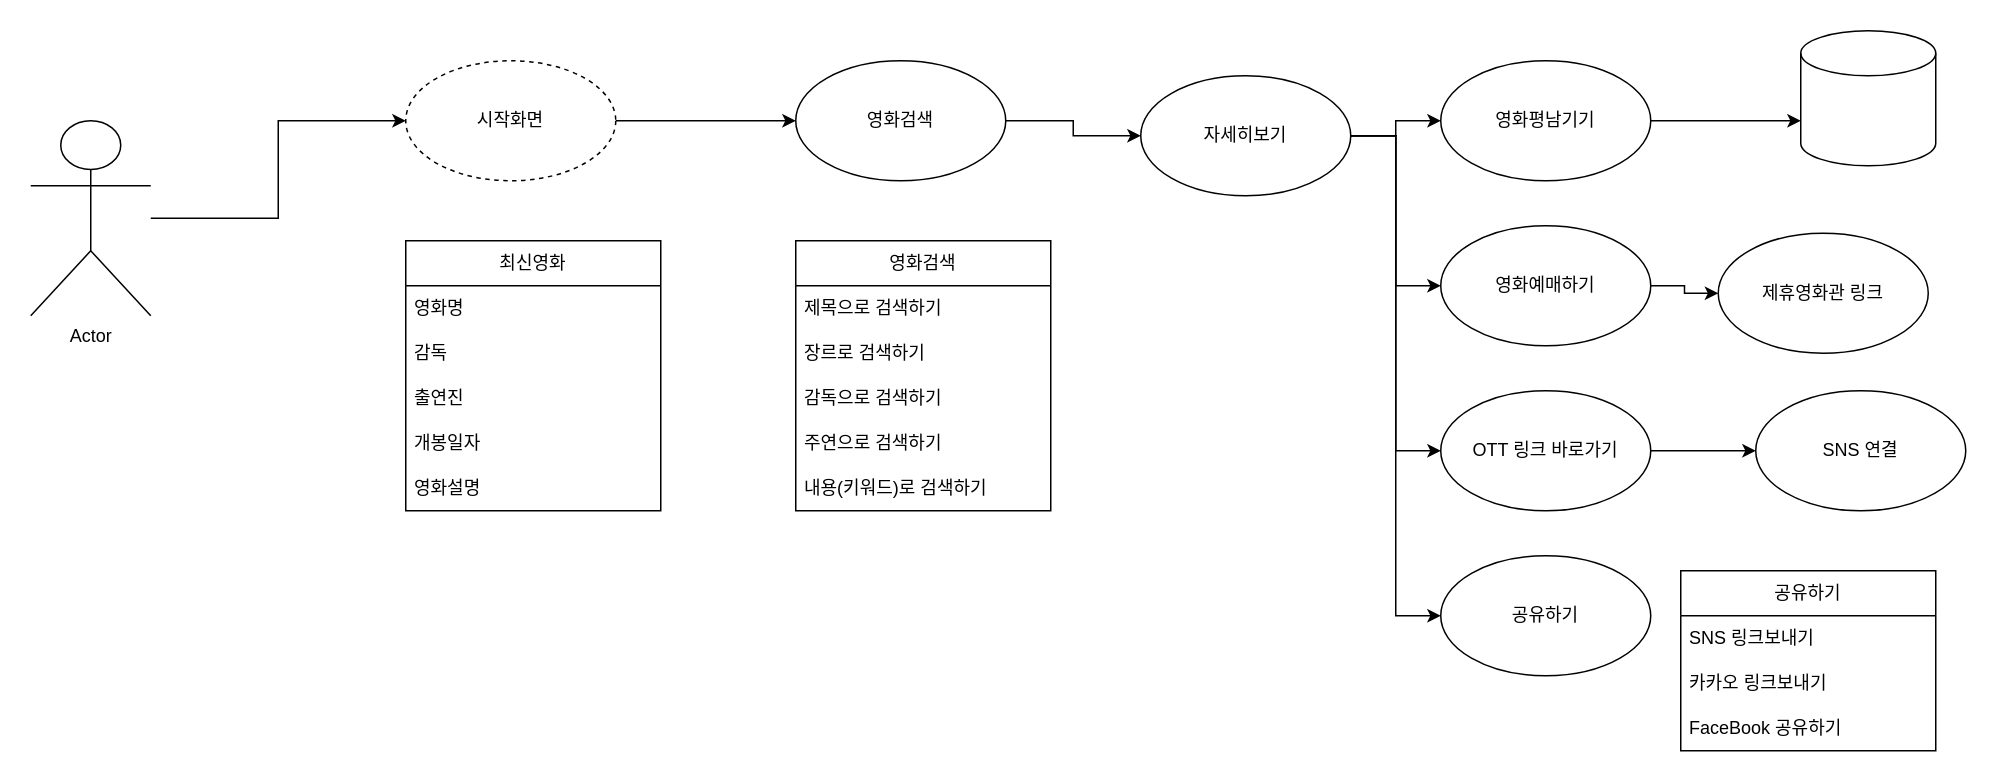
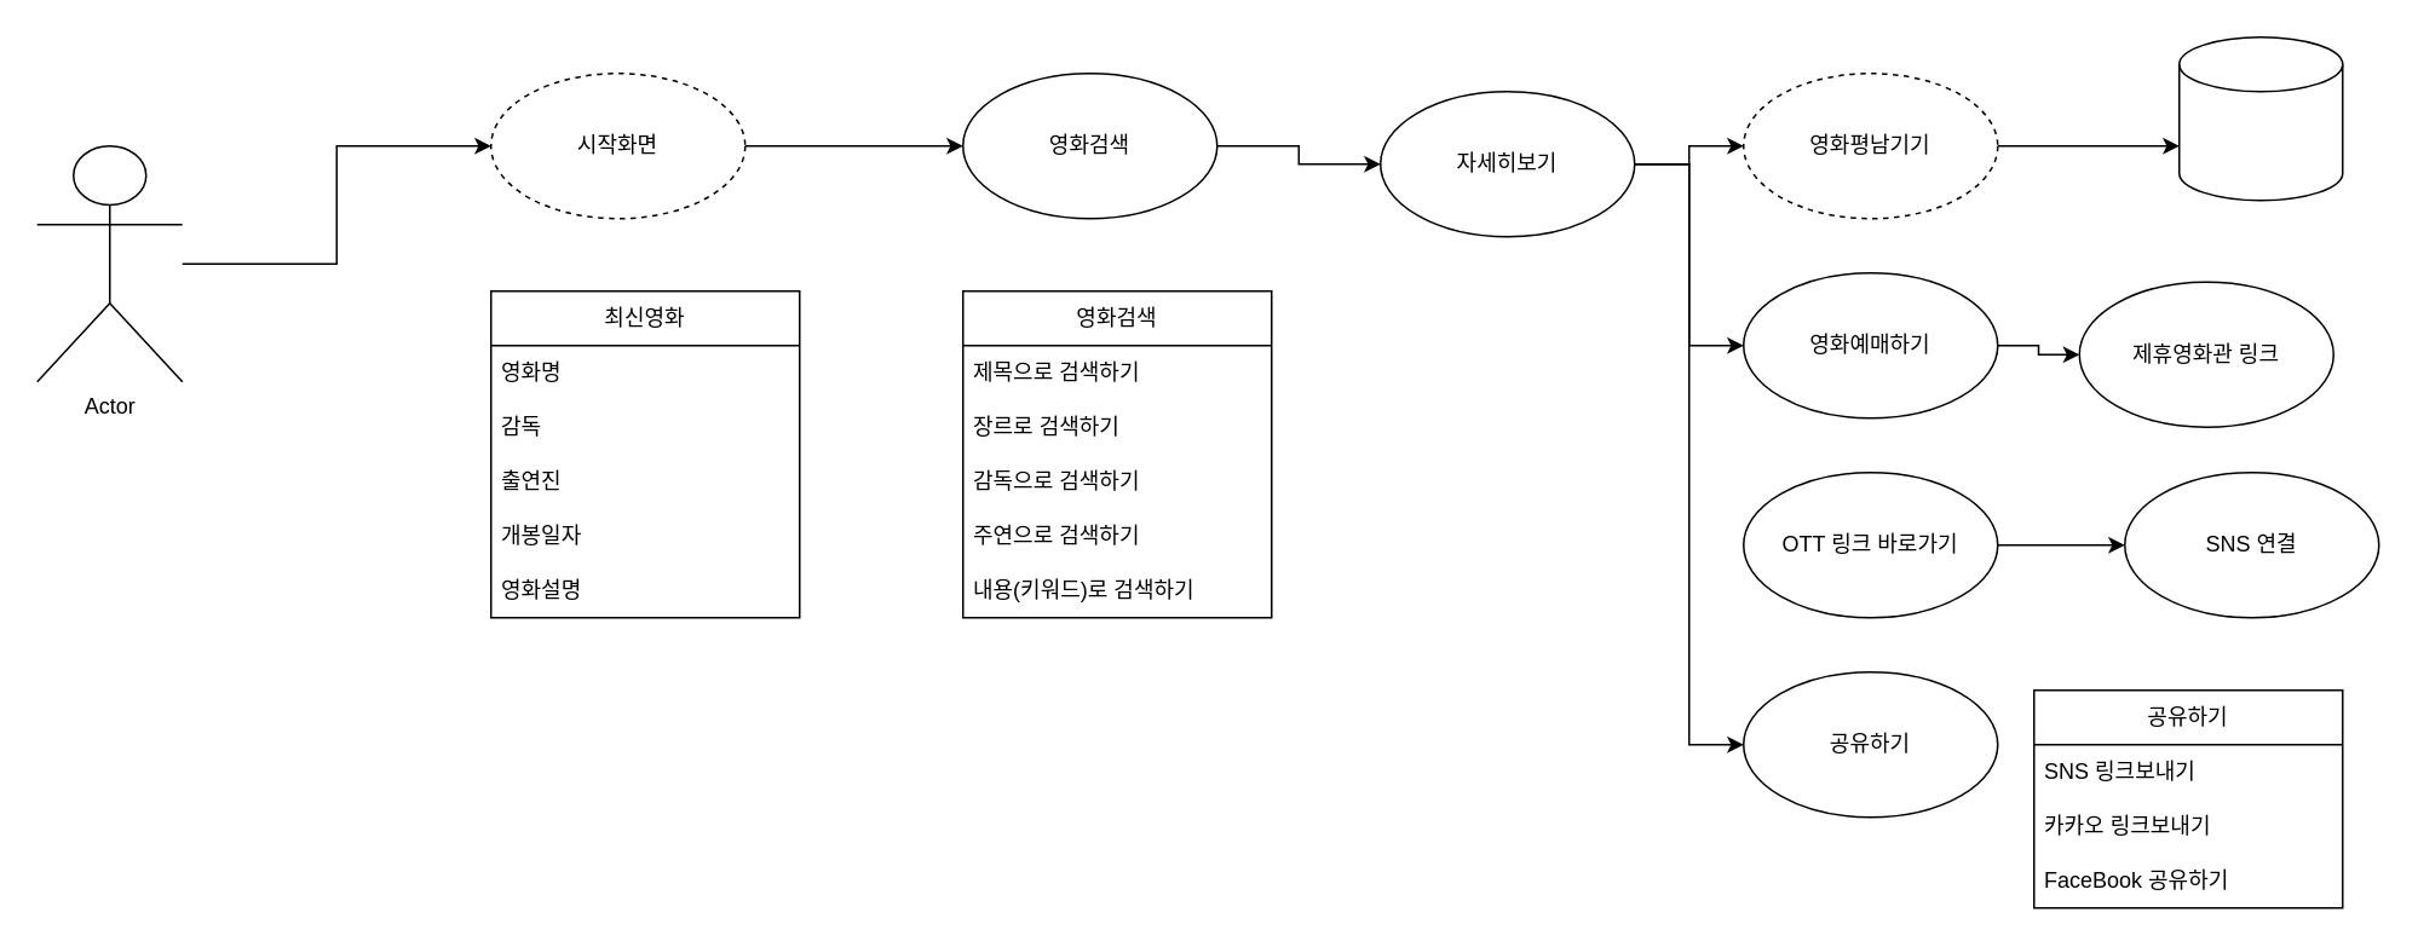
- <mxCell id="26" value="영화평남기기" style="ellipse;whiteSpace=wrap;html=1;" vertex="1" parent="1"><mxGeometry x="960" y="40" width="140" height="80" as="geometry" /></mxCell>
+ <mxCell id="26" value="영화평남기기" style="ellipse;whiteSpace=wrap;html=1;dashed=1;" vertex="1" parent="1"><mxGeometry x="960" y="40" width="140" height="80" as="geometry" /></mxCell>
- <mxCell id="22" style="edgeStyle=orthogonalEdgeStyle;rounded=0;orthogonalLoop=1;jettySize=auto;html=1;entryX=0;entryY=0.5;entryDx=0;entryDy=0;" edge="1" parent="1" source="24" target="30"><mxGeometry relative="1" as="geometry" /></mxCell>
